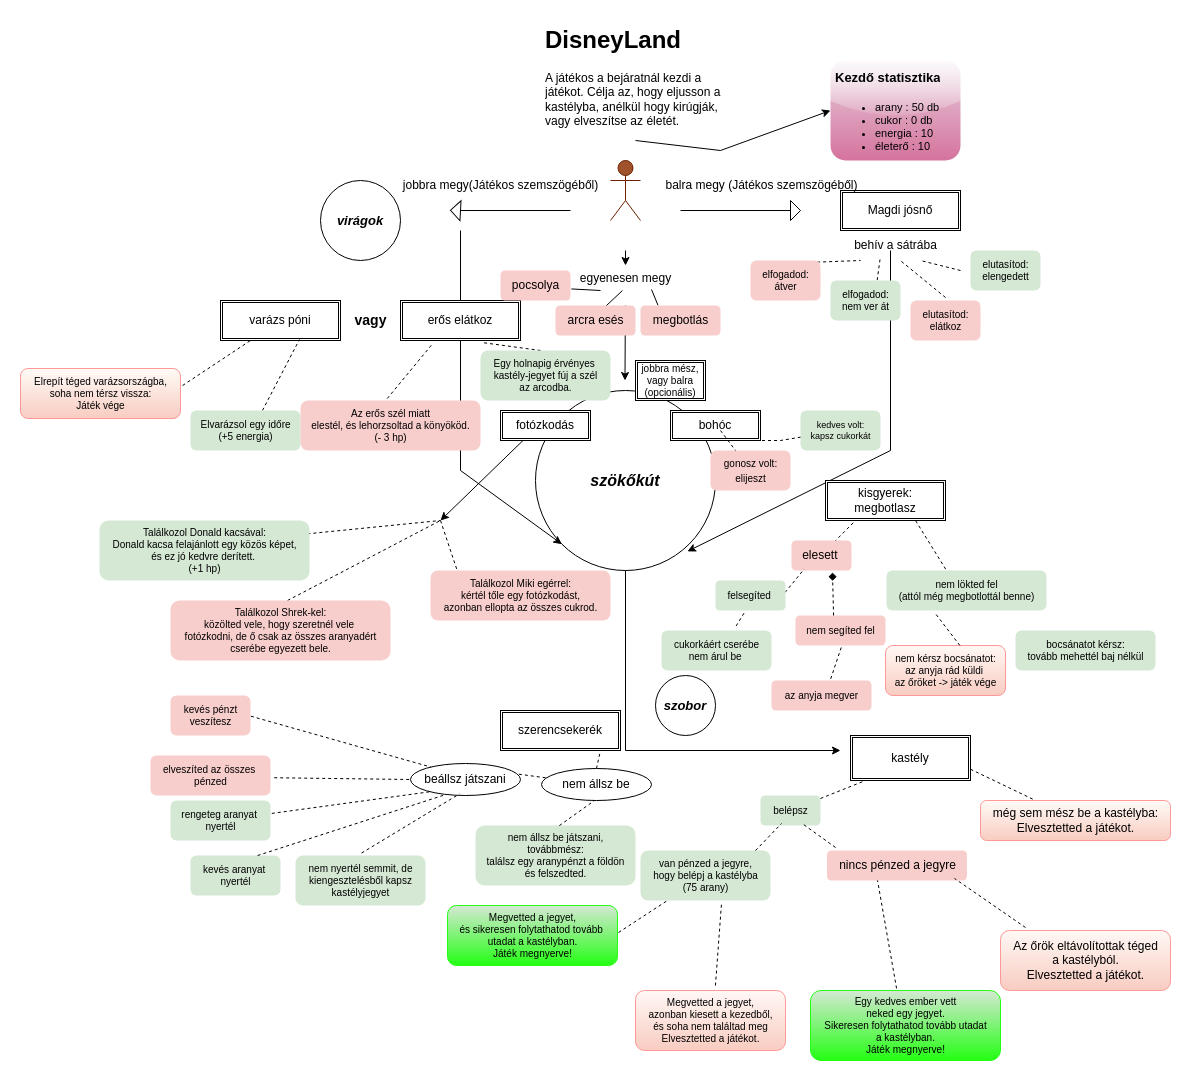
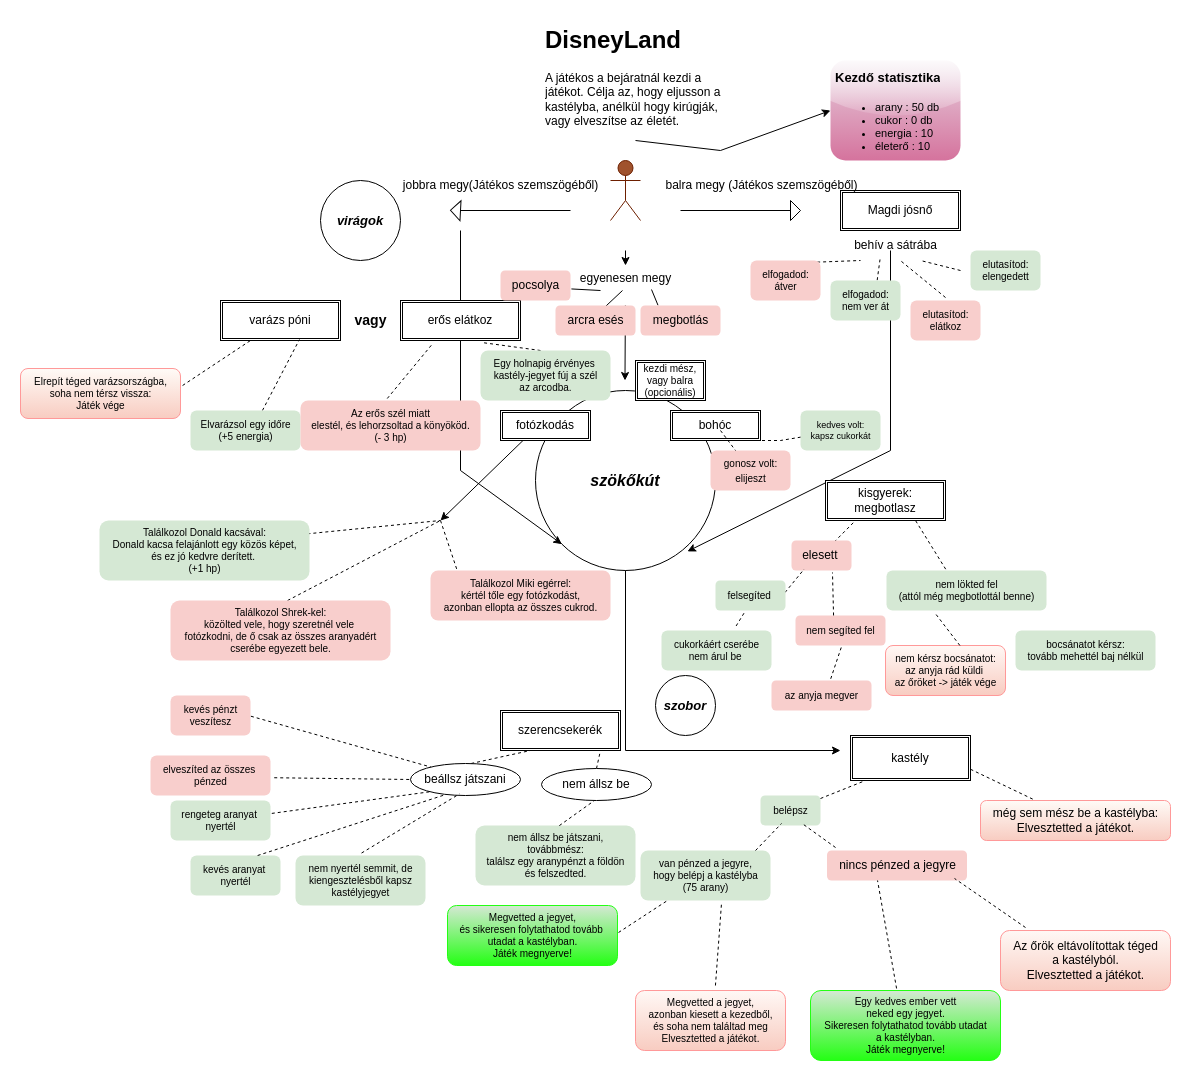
- <mxCell id="87" value="jobbra mész, vagy balra (opcionális)" style="shape=ext;double=1;rounded=0;whiteSpace=wrap;html=1;fontSize=10;" parent="1" vertex="1"><mxGeometry x="635" y="360" width="70" height="40" as="geometry" /></mxCell>
+ <mxCell id="87" value="kezdi mész, vagy balra (opcionális)" style="shape=ext;double=1;rounded=0;whiteSpace=wrap;html=1;fontSize=10;" parent="1" vertex="1"><mxGeometry x="635" y="360" width="70" height="40" as="geometry" /></mxCell>
- <mxCell id="109" value="" style="endArrow=diamond;dashed=1;html=1;rounded=0;entryX=0.683;entryY=1.067;entryDx=0;entryDy=0;entryPerimeter=0;exitX=0.423;exitY=-0.002;exitDx=0;exitDy=0;exitPerimeter=0;" edge="1" parent="1" source="108" target="105"><mxGeometry width="50" height="50" relative="1" as="geometry"><mxPoint x="754" y="612" as="sourcePoint" /><mxPoint x="783" y="609" as="targetPoint" /></mxGeometry></mxCell>
+ <mxCell id="109" value="" style="endArrow=none;dashed=1;html=1;rounded=0;entryX=0.683;entryY=1.067;entryDx=0;entryDy=0;entryPerimeter=0;exitX=0.423;exitY=-0.002;exitDx=0;exitDy=0;exitPerimeter=0;" edge="1" parent="1" source="108" target="105"><mxGeometry width="50" height="50" relative="1" as="geometry"><mxPoint x="754" y="612" as="sourcePoint" /><mxPoint x="783" y="609" as="targetPoint" /></mxGeometry></mxCell>
- <mxCell id="94" value="" style="endArrow=none;dashed=1;html=1;rounded=0;exitX=0.445;exitY=0.08;exitDx=0;exitDy=0;exitPerimeter=0;" parent="1" source="95" target="96" edge="1"><mxGeometry width="50" height="50" relative="1" as="geometry"><mxPoint x="370" y="850" as="sourcePoint" /><mxPoint x="535" y="781" as="targetPoint" /></mxGeometry></mxCell>
+ <mxCell id="94" value="" style="endArrow=none;dashed=1;html=1;rounded=0;entryX=0.25;entryY=1;entryDx=0;entryDy=0;exitX=0.445;exitY=0.08;exitDx=0;exitDy=0;exitPerimeter=0;" parent="1" source="95" target="15" edge="1"><mxGeometry width="50" height="50" relative="1" as="geometry"><mxPoint x="370" y="850" as="sourcePoint" /><mxPoint x="535" y="781" as="targetPoint" /></mxGeometry></mxCell>
